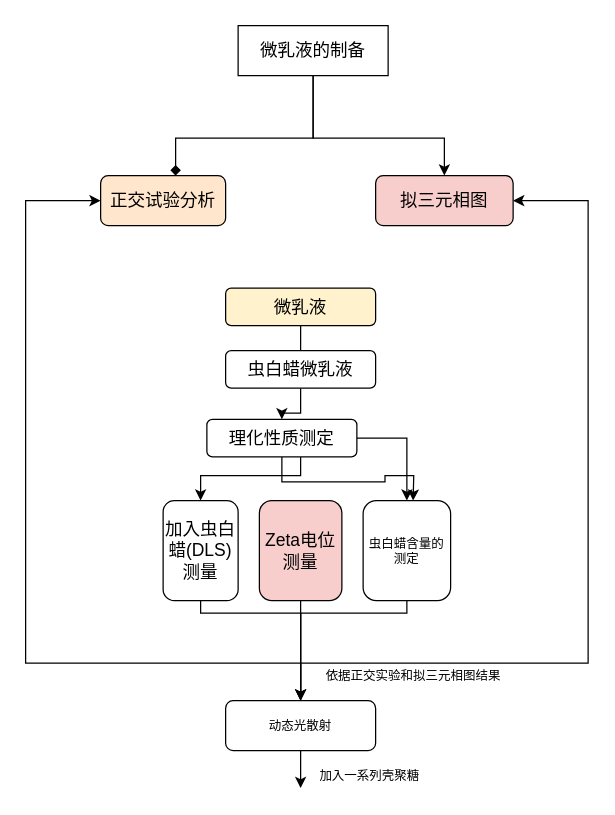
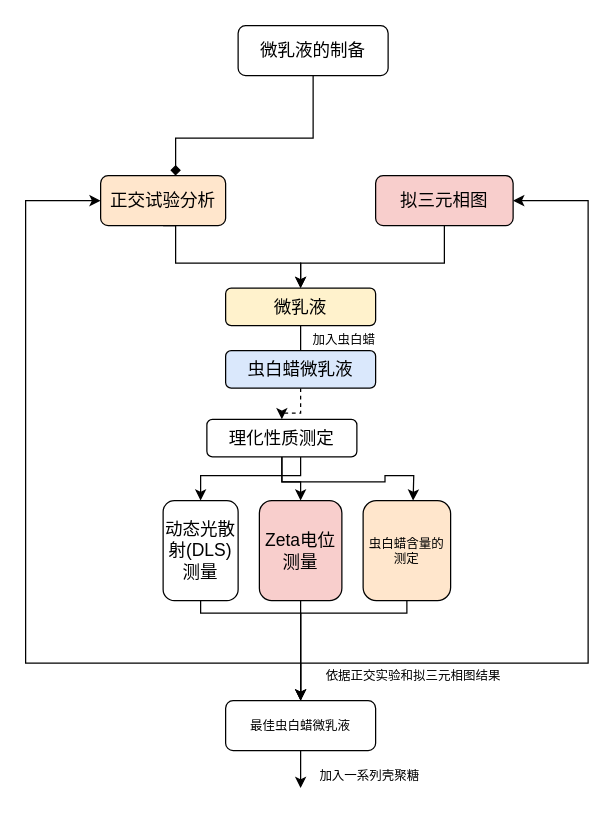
- <mxCell id="3" value="&lt;font style=&quot;font-size: 14px&quot;&gt;微乳液的制备&lt;/font&gt;" style="whiteSpace=wrap;html=1;rounded=0;" vertex="1" parent="1"><mxGeometry x="190" y="20" width="120" height="40" as="geometry" /></mxCell>
+ <mxCell id="3" value="&lt;font style=&quot;font-size: 14px&quot;&gt;微乳液的制备&lt;/font&gt;" style="rounded=1;whiteSpace=wrap;html=1;" vertex="1" parent="1"><mxGeometry x="190" y="20" width="120" height="40" as="geometry" /></mxCell>
- <mxCell id="2" style="edgeStyle=orthogonalEdgeStyle;rounded=0;orthogonalLoop=1;jettySize=auto;html=1;entryX=0.5;entryY=0;entryDx=0;entryDy=0;fontSize=10;" edge="1" parent="1" source="3" target="8"><mxGeometry relative="1" as="geometry"><Array as="points"><mxPoint x="250" y="110" /><mxPoint x="355" y="110" /></Array></mxGeometry></mxCell>
+ <mxCell id="5" style="edgeStyle=orthogonalEdgeStyle;rounded=0;orthogonalLoop=1;jettySize=auto;html=1;exitX=0.5;exitY=1;exitDx=0;exitDy=0;fontSize=14;entryX=0.5;entryY=0;entryDx=0;entryDy=0;" edge="1" parent="1" source="6" target="11"><mxGeometry relative="1" as="geometry"><mxPoint x="240" y="240" as="targetPoint" /><Array as="points"><mxPoint x="140" y="210" /><mxPoint x="240" y="210" /></Array></mxGeometry></mxCell>
+ <mxCell id="7" style="edgeStyle=orthogonalEdgeStyle;rounded=0;orthogonalLoop=1;jettySize=auto;html=1;exitX=0.5;exitY=1;exitDx=0;exitDy=0;fontSize=14;entryX=0.5;entryY=0;entryDx=0;entryDy=0;" edge="1" parent="1" source="8" target="11"><mxGeometry relative="1" as="geometry"><mxPoint x="240" y="240" as="targetPoint" /><Array as="points"><mxPoint x="355" y="210" /><mxPoint x="240" y="210" /></Array></mxGeometry></mxCell>
+ <mxCell id="13" value="&lt;font style=&quot;font-size: 10px&quot;&gt;加入虫白蜡&lt;/font&gt;" style="text;html=1;strokeColor=none;fillColor=none;align=center;verticalAlign=middle;whiteSpace=wrap;rounded=0;fontSize=14;" vertex="1" parent="1"><mxGeometry x="190" y="260" width="170" height="20" as="geometry" /></mxCell>
- <mxCell id="12" value="虫白蜡微乳液" style="rounded=1;whiteSpace=wrap;html=1;fontSize=14;" vertex="1" parent="1"><mxGeometry x="180" y="280" width="120" height="30" as="geometry" /></mxCell>
+ <mxCell id="12" value="虫白蜡微乳液" style="rounded=1;whiteSpace=wrap;html=1;fontSize=14;fillColor=#dae8fc;" vertex="1" parent="1"><mxGeometry x="180" y="280" width="120" height="30" as="geometry" /></mxCell>
- <mxCell id="10" style="edgeStyle=orthogonalEdgeStyle;rounded=0;orthogonalLoop=1;jettySize=auto;html=1;exitX=0.5;exitY=1;exitDx=0;exitDy=0;fontSize=14;" edge="1" parent="1" source="12" target="17"><mxGeometry relative="1" as="geometry"><mxPoint x="80" y="350" as="targetPoint" /></mxGeometry></mxCell>
+ <mxCell id="10" style="edgeStyle=orthogonalEdgeStyle;rounded=0;orthogonalLoop=1;jettySize=auto;html=1;exitX=0.5;exitY=1;exitDx=0;exitDy=0;fontSize=14;dashed=1;" edge="1" parent="1" source="12" target="17"><mxGeometry relative="1" as="geometry"><mxPoint x="80" y="350" as="targetPoint" /></mxGeometry></mxCell>
- <mxCell id="15" style="edgeStyle=orthogonalEdgeStyle;rounded=0;orthogonalLoop=1;jettySize=auto;html=1;fontSize=14;" edge="1" parent="1" source="17" target="24"><mxGeometry relative="1" as="geometry" /></mxCell>
+ <mxCell id="15" style="edgeStyle=orthogonalEdgeStyle;rounded=0;orthogonalLoop=1;jettySize=auto;html=1;entryX=0.5;entryY=0;entryDx=0;entryDy=0;fontSize=14;" edge="1" parent="1" source="17" target="22"><mxGeometry relative="1" as="geometry" /></mxCell>
- <mxCell id="20" value="&lt;h4 style=&quot;margin-left: 0cm ; text-indent: 0cm&quot;&gt;&lt;span style=&quot;font-weight: normal&quot;&gt;&lt;span&gt;加入虫白蜡&lt;/span&gt;&lt;span lang=&quot;EN-US&quot;&gt;(DLS)&lt;/span&gt;&lt;span&gt;测量&lt;/span&gt;&lt;/span&gt;&lt;span lang=&quot;EN-US&quot;&gt;&lt;/span&gt;&lt;/h4&gt;" style="rounded=1;whiteSpace=wrap;html=1;fontSize=14;" vertex="1" parent="1"><mxGeometry x="130" y="400" width="60" height="80" as="geometry" /></mxCell>
+ <mxCell id="20" value="&lt;h4 style=&quot;margin-left: 0cm ; text-indent: 0cm&quot;&gt;&lt;span style=&quot;font-weight: normal&quot;&gt;&lt;span&gt;动态光散射&lt;/span&gt;&lt;span lang=&quot;EN-US&quot;&gt;(DLS)&lt;/span&gt;&lt;span&gt;测量&lt;/span&gt;&lt;/span&gt;&lt;span lang=&quot;EN-US&quot;&gt;&lt;/span&gt;&lt;/h4&gt;" style="rounded=1;whiteSpace=wrap;html=1;fontSize=14;" vertex="1" parent="1"><mxGeometry x="130" y="400" width="60" height="80" as="geometry" /></mxCell>
- <mxCell id="24" value="虫白蜡含量的测定" style="rounded=1;whiteSpace=wrap;html=1;fontSize=10;" vertex="1" parent="1"><mxGeometry x="290" y="400" width="70" height="80" as="geometry" /></mxCell>
+ <mxCell id="24" value="虫白蜡含量的测定" style="rounded=1;whiteSpace=wrap;html=1;fontSize=10;fillColor=#ffe6cc;" vertex="1" parent="1"><mxGeometry x="290" y="400" width="70" height="80" as="geometry" /></mxCell>
- <mxCell id="29" value="动态光散射" style="rounded=1;whiteSpace=wrap;html=1;fontSize=10;" vertex="1" parent="1"><mxGeometry x="180" y="560" width="120" height="40" as="geometry" /></mxCell>
+ <mxCell id="29" value="最佳虫白蜡微乳液" style="rounded=1;whiteSpace=wrap;html=1;fontSize=10;" vertex="1" parent="1"><mxGeometry x="180" y="560" width="120" height="40" as="geometry" /></mxCell>
